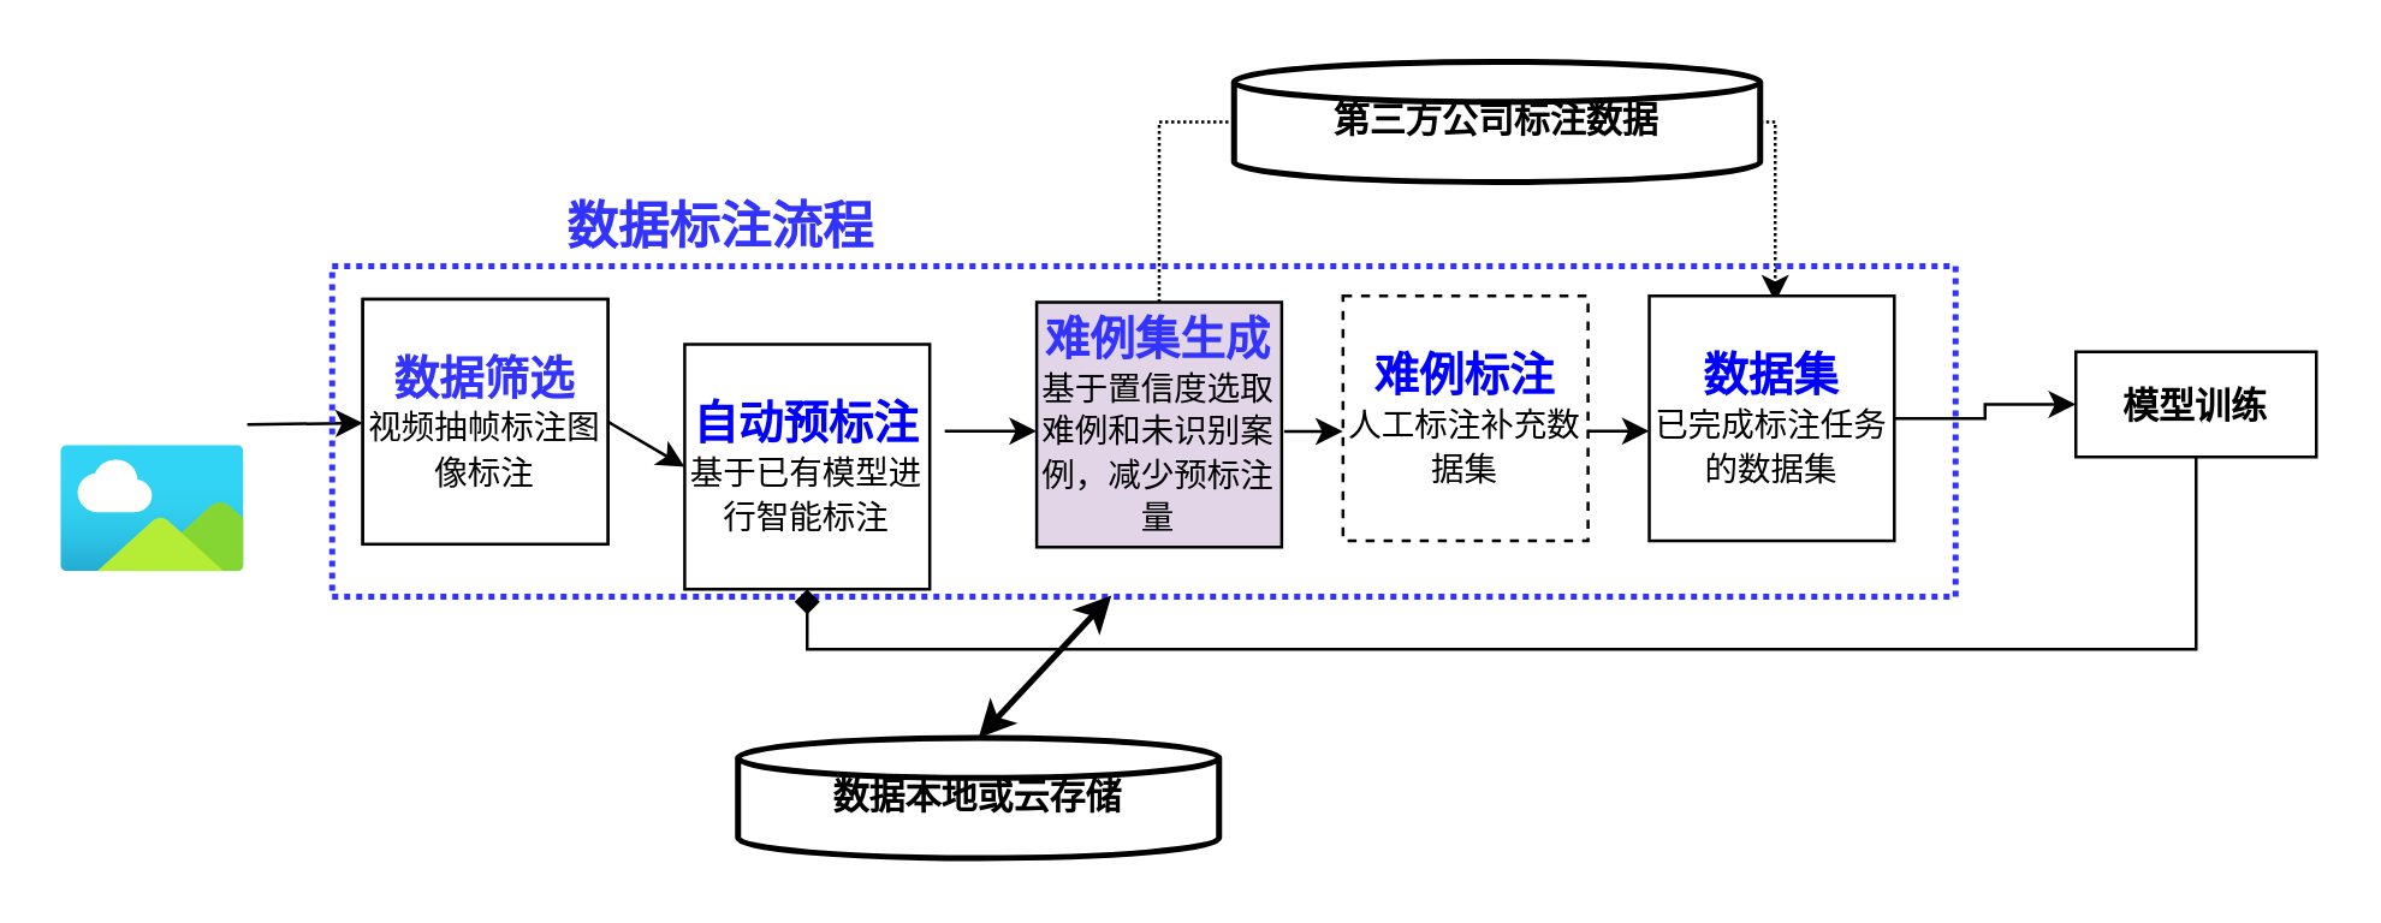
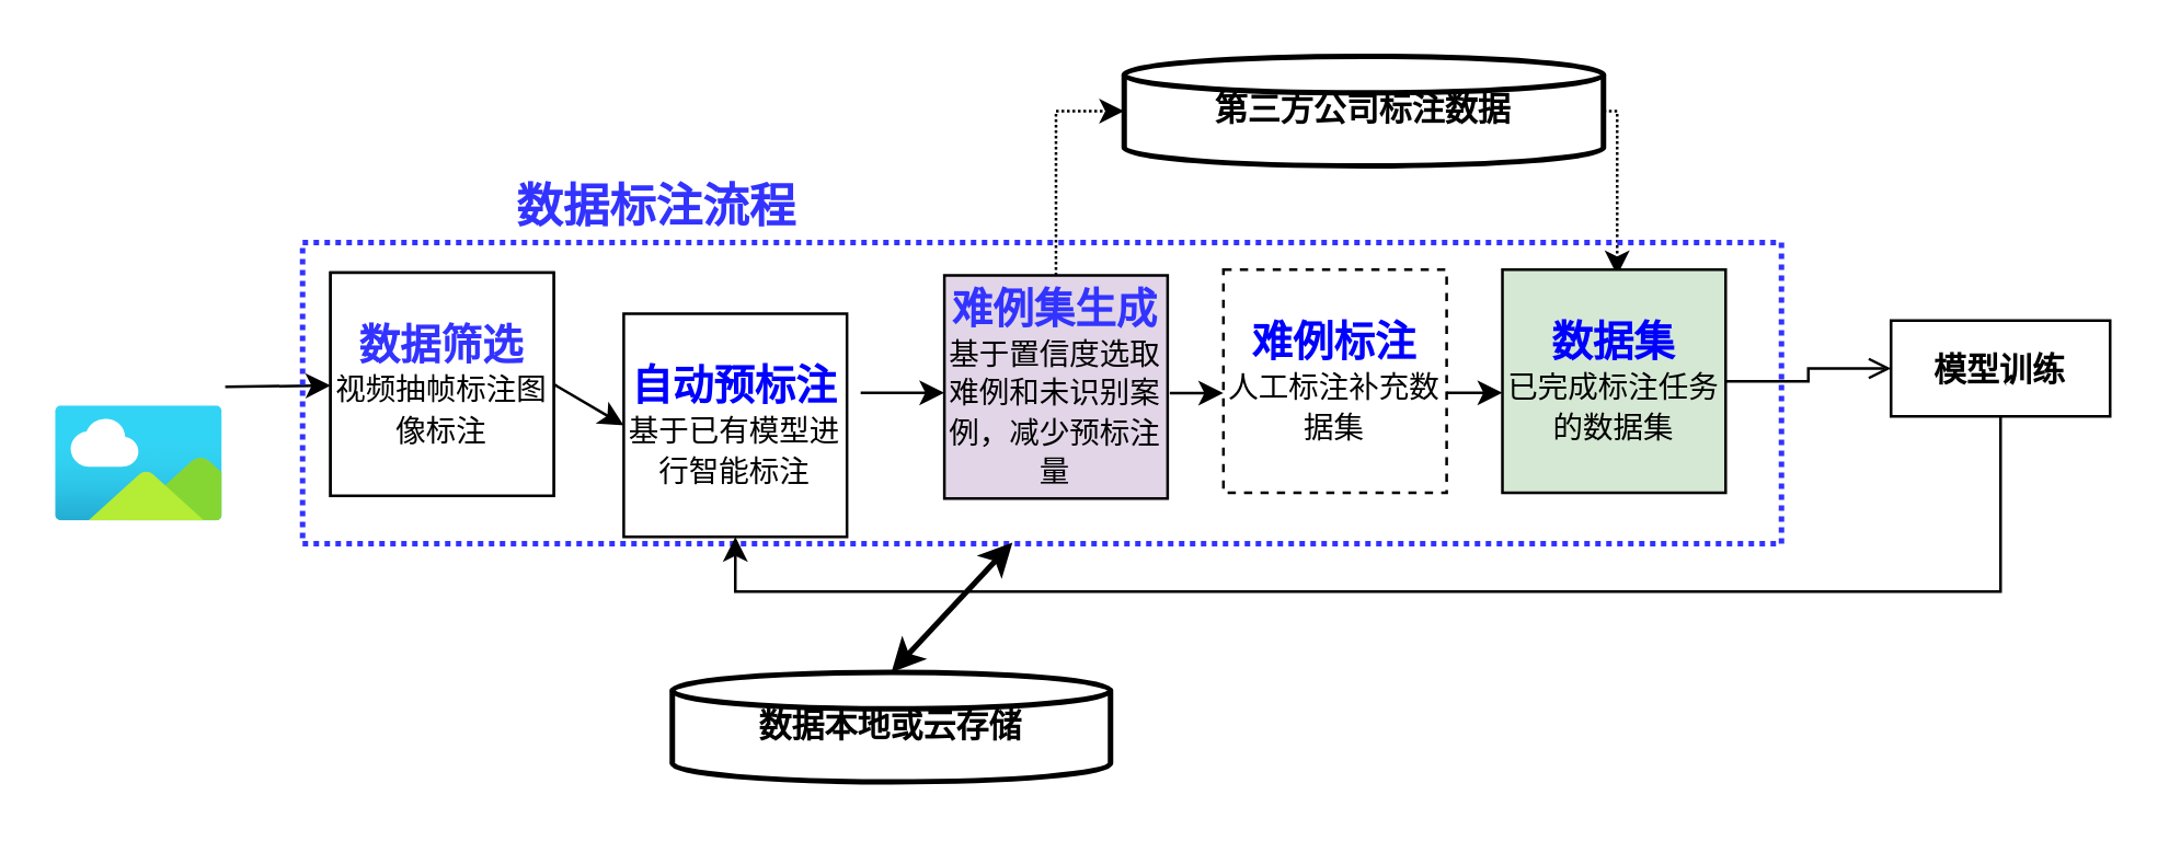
- <mxCell id="21" style="edgeStyle=orthogonalEdgeStyle;rounded=0;orthogonalLoop=1;jettySize=auto;html=1;exitX=0.5;exitY=0;exitDx=0;exitDy=0;entryX=0;entryY=0.5;entryDx=0;entryDy=0;entryPerimeter=0;fontFamily=Times New Roman;fontSize=11;fontColor=#000000;dashed=1;dashPattern=1 1;endArrow=none;" edge="1" parent="1" source="13" target="4"><mxGeometry relative="1" as="geometry" /></mxCell>
+ <mxCell id="21" style="edgeStyle=orthogonalEdgeStyle;rounded=0;orthogonalLoop=1;jettySize=auto;html=1;exitX=0.5;exitY=0;exitDx=0;exitDy=0;entryX=0;entryY=0.5;entryDx=0;entryDy=0;entryPerimeter=0;fontFamily=Times New Roman;fontSize=11;fontColor=#000000;dashed=1;dashPattern=1 1;" edge="1" parent="1" source="13" target="4"><mxGeometry relative="1" as="geometry" /></mxCell>
- <mxCell id="26" style="edgeStyle=orthogonalEdgeStyle;rounded=0;orthogonalLoop=1;jettySize=auto;html=1;exitX=1;exitY=0.5;exitDx=0;exitDy=0;entryX=0;entryY=0.5;entryDx=0;entryDy=0;fontFamily=Times New Roman;fontSize=12;fontColor=#000000;strokeWidth=1;" edge="1" parent="1" source="15" target="25"><mxGeometry relative="1" as="geometry" /></mxCell>
+ <mxCell id="26" style="edgeStyle=orthogonalEdgeStyle;rounded=0;orthogonalLoop=1;jettySize=auto;html=1;exitX=1;exitY=0.5;exitDx=0;exitDy=0;entryX=0;entryY=0.5;entryDx=0;entryDy=0;fontFamily=Times New Roman;fontSize=12;fontColor=#000000;strokeWidth=1;endArrow=open;" edge="1" parent="1" source="15" target="25"><mxGeometry relative="1" as="geometry" /></mxCell>
- <mxCell id="15" value="&lt;font color=&quot;#0000ff&quot; style=&quot;font-size: 15px;&quot;&gt;&lt;b&gt;数据集&lt;br&gt;&lt;/b&gt;&lt;/font&gt;&lt;span style=&quot;font-size: 11px;&quot;&gt;已完成标注任务的数据集&lt;/span&gt;" style="whiteSpace=wrap;html=1;aspect=fixed;" vertex="1" parent="9"><mxGeometry x="438.113" y="9.9" width="81.509" height="81.509" as="geometry" /></mxCell>
+ <mxCell id="15" value="&lt;font color=&quot;#0000ff&quot; style=&quot;font-size: 15px;&quot;&gt;&lt;b&gt;数据集&lt;br&gt;&lt;/b&gt;&lt;/font&gt;&lt;span style=&quot;font-size: 11px;&quot;&gt;已完成标注任务的数据集&lt;/span&gt;" style="whiteSpace=wrap;html=1;aspect=fixed;fillColor=#d5e8d4;" vertex="1" parent="9"><mxGeometry x="438.113" y="9.9" width="81.509" height="81.509" as="geometry" /></mxCell>
- <mxCell id="24" style="edgeStyle=orthogonalEdgeStyle;rounded=0;orthogonalLoop=1;jettySize=auto;html=1;exitX=0.5;exitY=1;exitDx=0;exitDy=0;entryX=0.5;entryY=1;entryDx=0;entryDy=0;fontFamily=Times New Roman;fontSize=12;fontColor=#000000;strokeWidth=1;endArrow=diamond;" edge="1" parent="1" source="25" target="12"><mxGeometry relative="1" as="geometry" /></mxCell>
+ <mxCell id="24" style="edgeStyle=orthogonalEdgeStyle;rounded=0;orthogonalLoop=1;jettySize=auto;html=1;exitX=0.5;exitY=1;exitDx=0;exitDy=0;entryX=0.5;entryY=1;entryDx=0;entryDy=0;fontFamily=Times New Roman;fontSize=12;fontColor=#000000;strokeWidth=1;" edge="1" parent="1" source="25" target="12"><mxGeometry relative="1" as="geometry" /></mxCell>
